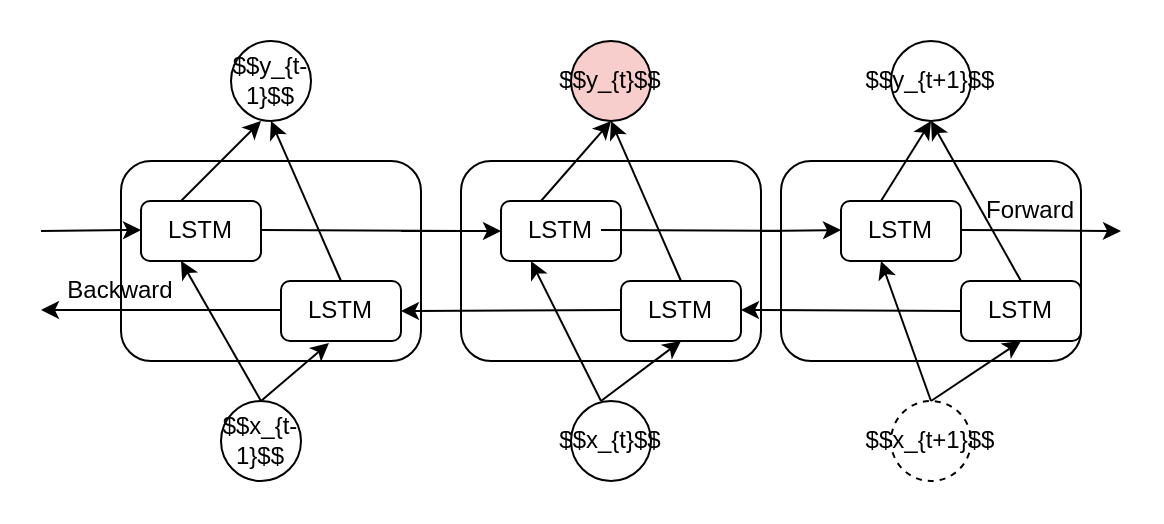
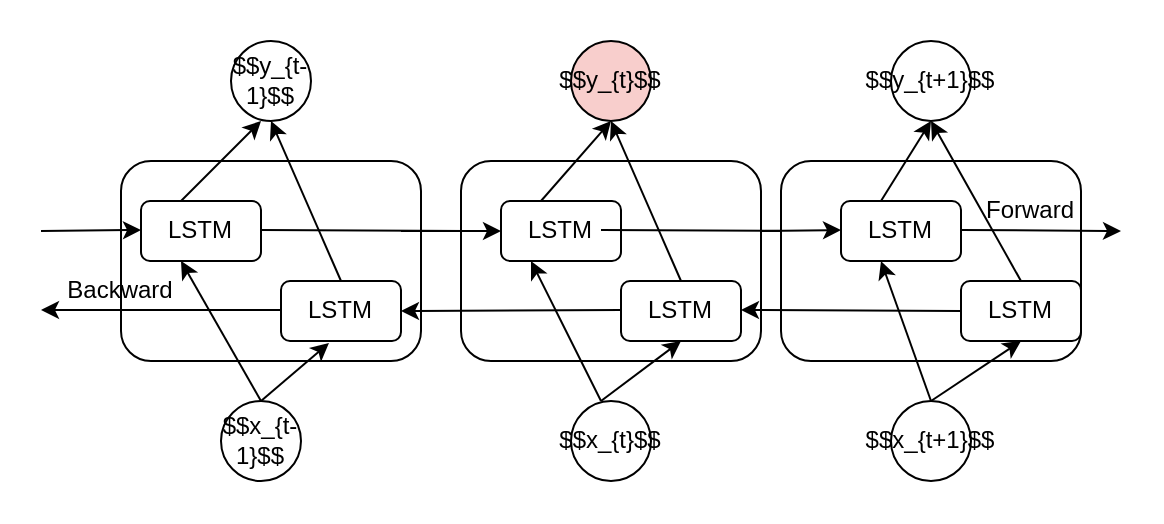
- <mxCell id="8" value="$$x_{t+1}$$" style="ellipse;whiteSpace=wrap;html=1;aspect=fixed;dashed=1;" vertex="1" parent="1"><mxGeometry x="445" y="200" width="40" height="40" as="geometry" /></mxCell>
+ <mxCell id="8" value="$$x_{t+1}$$" style="ellipse;whiteSpace=wrap;html=1;aspect=fixed;" vertex="1" parent="1"><mxGeometry x="445" y="200" width="40" height="40" as="geometry" /></mxCell>
